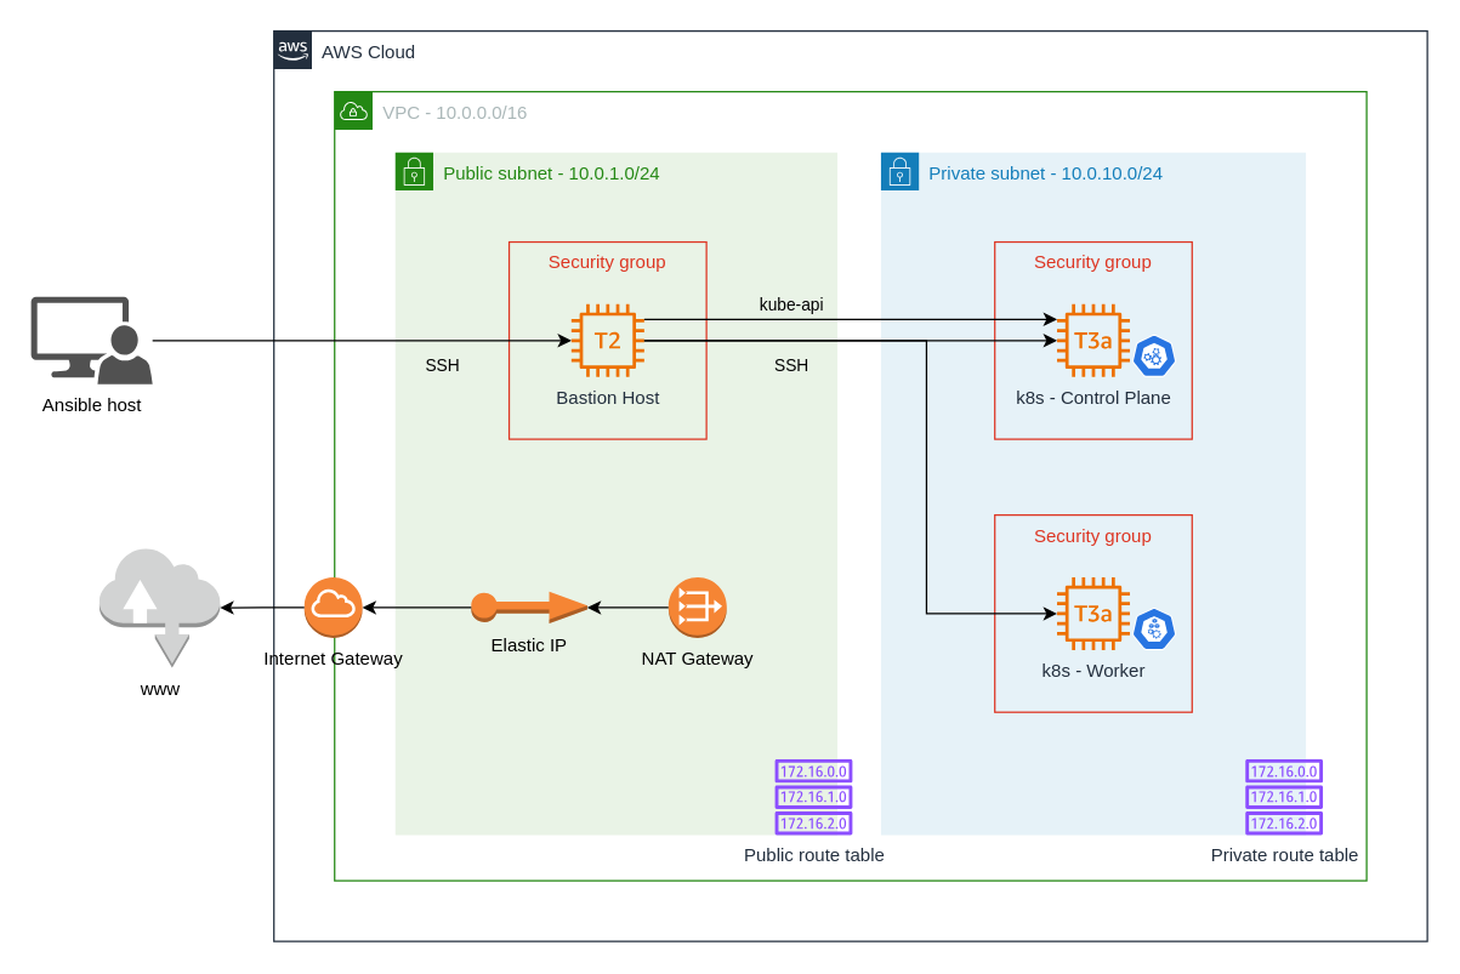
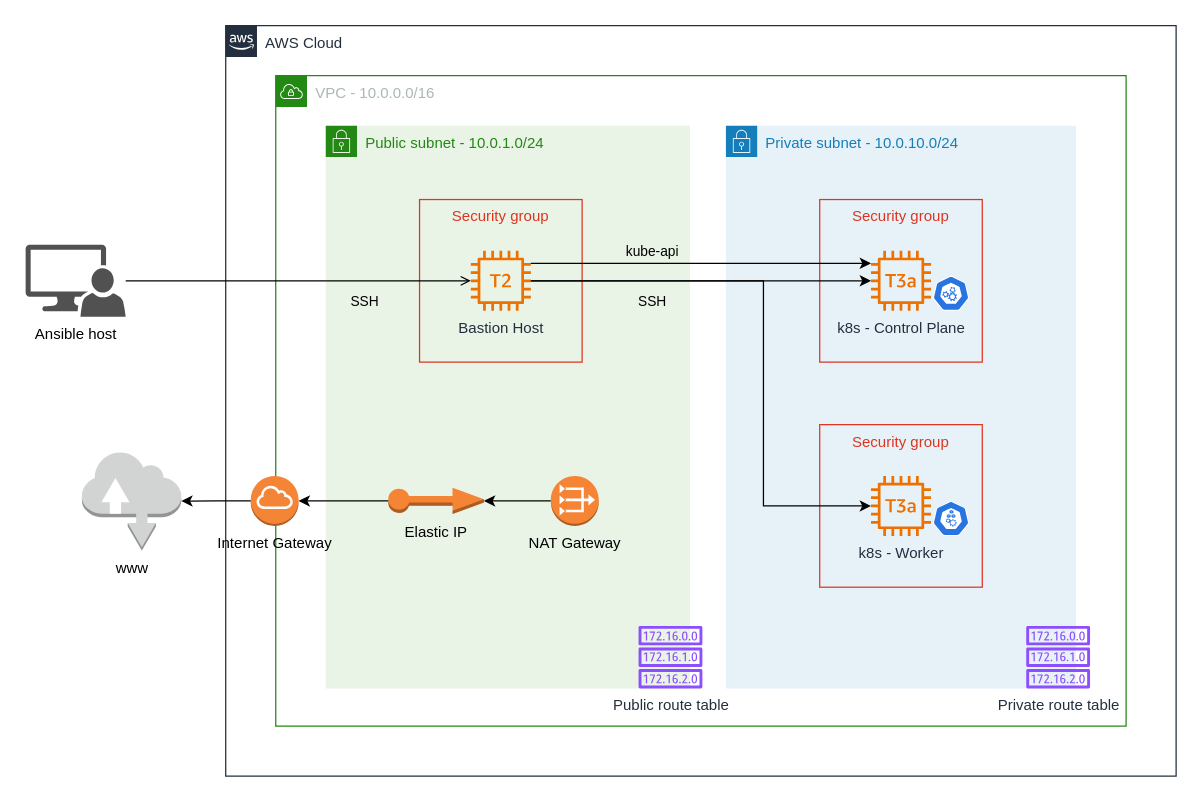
- <mxCell id="26" style="edgeStyle=orthogonalEdgeStyle;rounded=0;orthogonalLoop=1;jettySize=auto;html=1;" edge="1" parent="1" source="28" target="5"><mxGeometry relative="1" as="geometry" /></mxCell>
+ <mxCell id="26" style="edgeStyle=orthogonalEdgeStyle;rounded=0;orthogonalLoop=1;jettySize=auto;html=1;endArrow=open;" edge="1" parent="1" source="28" target="5"><mxGeometry relative="1" as="geometry" /></mxCell>
